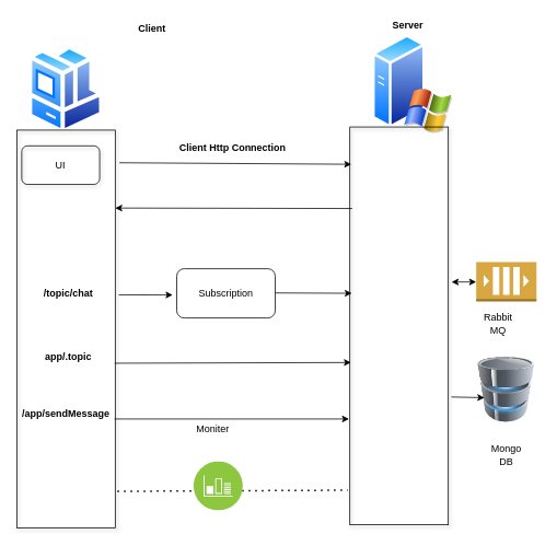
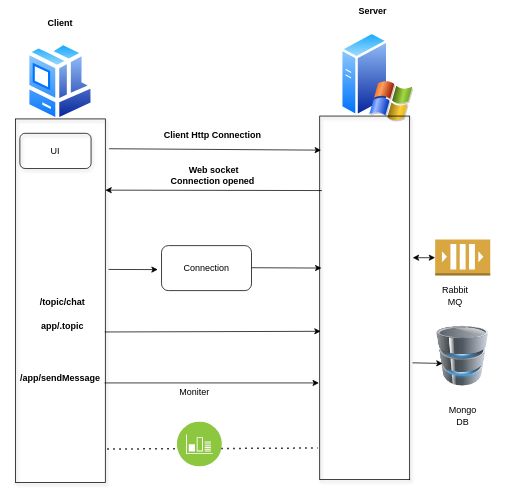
- <mxCell id="20" value="&lt;b&gt;Server&lt;/b&gt;" style="text;html=1;strokeColor=none;fillColor=none;align=center;verticalAlign=middle;whiteSpace=wrap;rounded=0;shadow=1;" vertex="1" parent="1"><mxGeometry x="476.75" y="20.32" width="40" height="20" as="geometry" /></mxCell>
+ <mxCell id="20" value="&lt;b&gt;Server&lt;/b&gt;" style="text;html=1;strokeColor=none;fillColor=none;align=center;verticalAlign=middle;whiteSpace=wrap;rounded=0;shadow=1;" vertex="1" parent="1"><mxGeometry x="476.75" y="5.32" width="40" height="20" as="geometry" /></mxCell>
- <mxCell id="19" value="&lt;b&gt;Client&lt;/b&gt;" style="text;html=1;strokeColor=none;fillColor=none;align=center;verticalAlign=middle;whiteSpace=wrap;rounded=0;shadow=1;" vertex="1" parent="1"><mxGeometry x="165" y="25" width="40" height="20" as="geometry" /></mxCell>
+ <mxCell id="19" value="&lt;b&gt;Client&lt;/b&gt;" style="text;html=1;strokeColor=none;fillColor=none;align=center;verticalAlign=middle;whiteSpace=wrap;rounded=0;shadow=1;" vertex="1" parent="1"><mxGeometry x="60" y="20" width="40" height="20" as="geometry" /></mxCell>
+ <mxCell id="4" value="&lt;b&gt;Web socket Connection opened&amp;nbsp;&lt;/b&gt;" style="text;html=1;strokeColor=none;fillColor=none;align=center;verticalAlign=middle;whiteSpace=wrap;rounded=0;" vertex="1" parent="1"><mxGeometry x="220" y="222.82" width="130" height="20" as="geometry" /></mxCell>
- <mxCell id="18" value="&lt;b&gt;/topic/chat&lt;/b&gt;" style="text;html=1;strokeColor=none;fillColor=none;align=center;verticalAlign=middle;whiteSpace=wrap;rounded=0;shadow=1;" vertex="1" parent="1"><mxGeometry x="40" y="346.82" width="86.25" height="20" as="geometry" /></mxCell>
+ <mxCell id="18" value="&lt;b&gt;/topic/chat&lt;/b&gt;" style="text;html=1;strokeColor=none;fillColor=none;align=center;verticalAlign=middle;whiteSpace=wrap;rounded=0;shadow=1;" vertex="1" parent="1"><mxGeometry x="40" y="391.82" width="86.25" height="20" as="geometry" /></mxCell>
- <mxCell id="9" value="Subscription" style="rounded=1;whiteSpace=wrap;html=1;" vertex="1" parent="1"><mxGeometry x="215" y="326.82" width="120" height="60" as="geometry" /></mxCell>
+ <mxCell id="9" value="Connection" style="rounded=1;whiteSpace=wrap;html=1;" vertex="1" parent="1"><mxGeometry x="215" y="326.82" width="120" height="60" as="geometry" /></mxCell>
